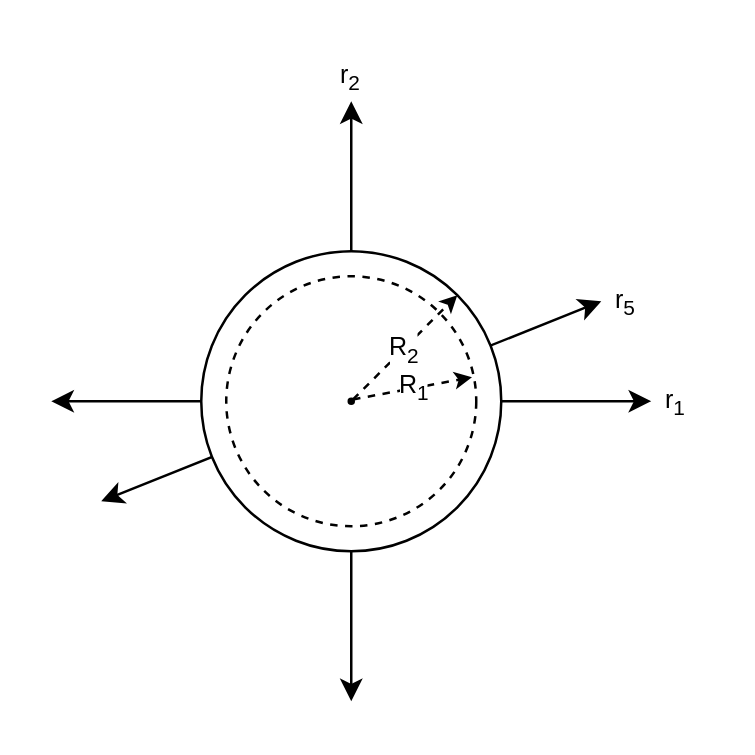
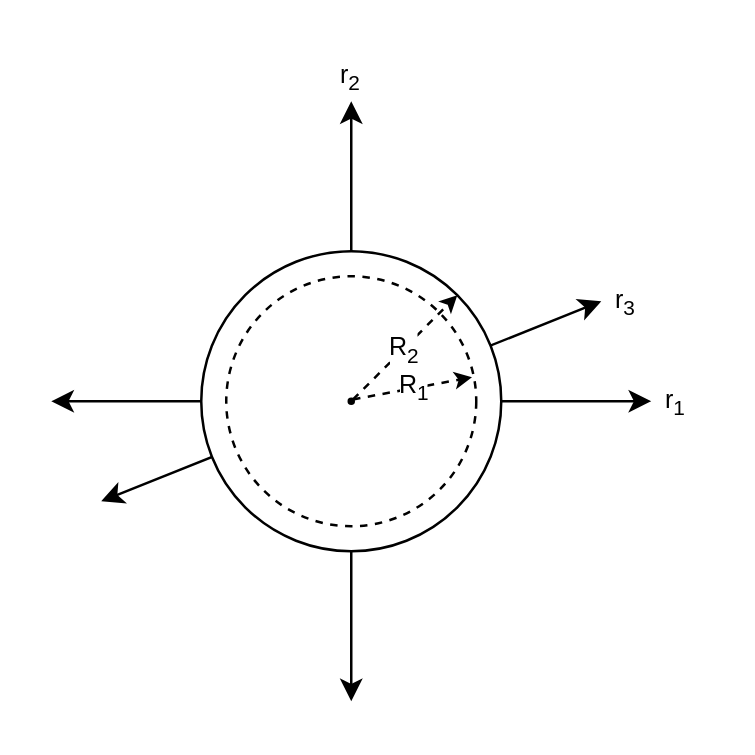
- <mxCell id="7" value="&lt;font style=&quot;font-size: 10px&quot;&gt;r&lt;sub&gt;5&lt;/sub&gt;&lt;/font&gt;" style="text;html=1;strokeColor=none;fillColor=none;align=center;verticalAlign=middle;whiteSpace=wrap;rounded=0;fontSize=10;" vertex="1" parent="1"><mxGeometry x="240" y="110" width="20" height="20" as="geometry" /></mxCell>
+ <mxCell id="7" value="&lt;font style=&quot;font-size: 10px&quot;&gt;r&lt;sub&gt;3&lt;/sub&gt;&lt;/font&gt;" style="text;html=1;strokeColor=none;fillColor=none;align=center;verticalAlign=middle;whiteSpace=wrap;rounded=0;fontSize=10;" vertex="1" parent="1"><mxGeometry x="240" y="110" width="20" height="20" as="geometry" /></mxCell>
